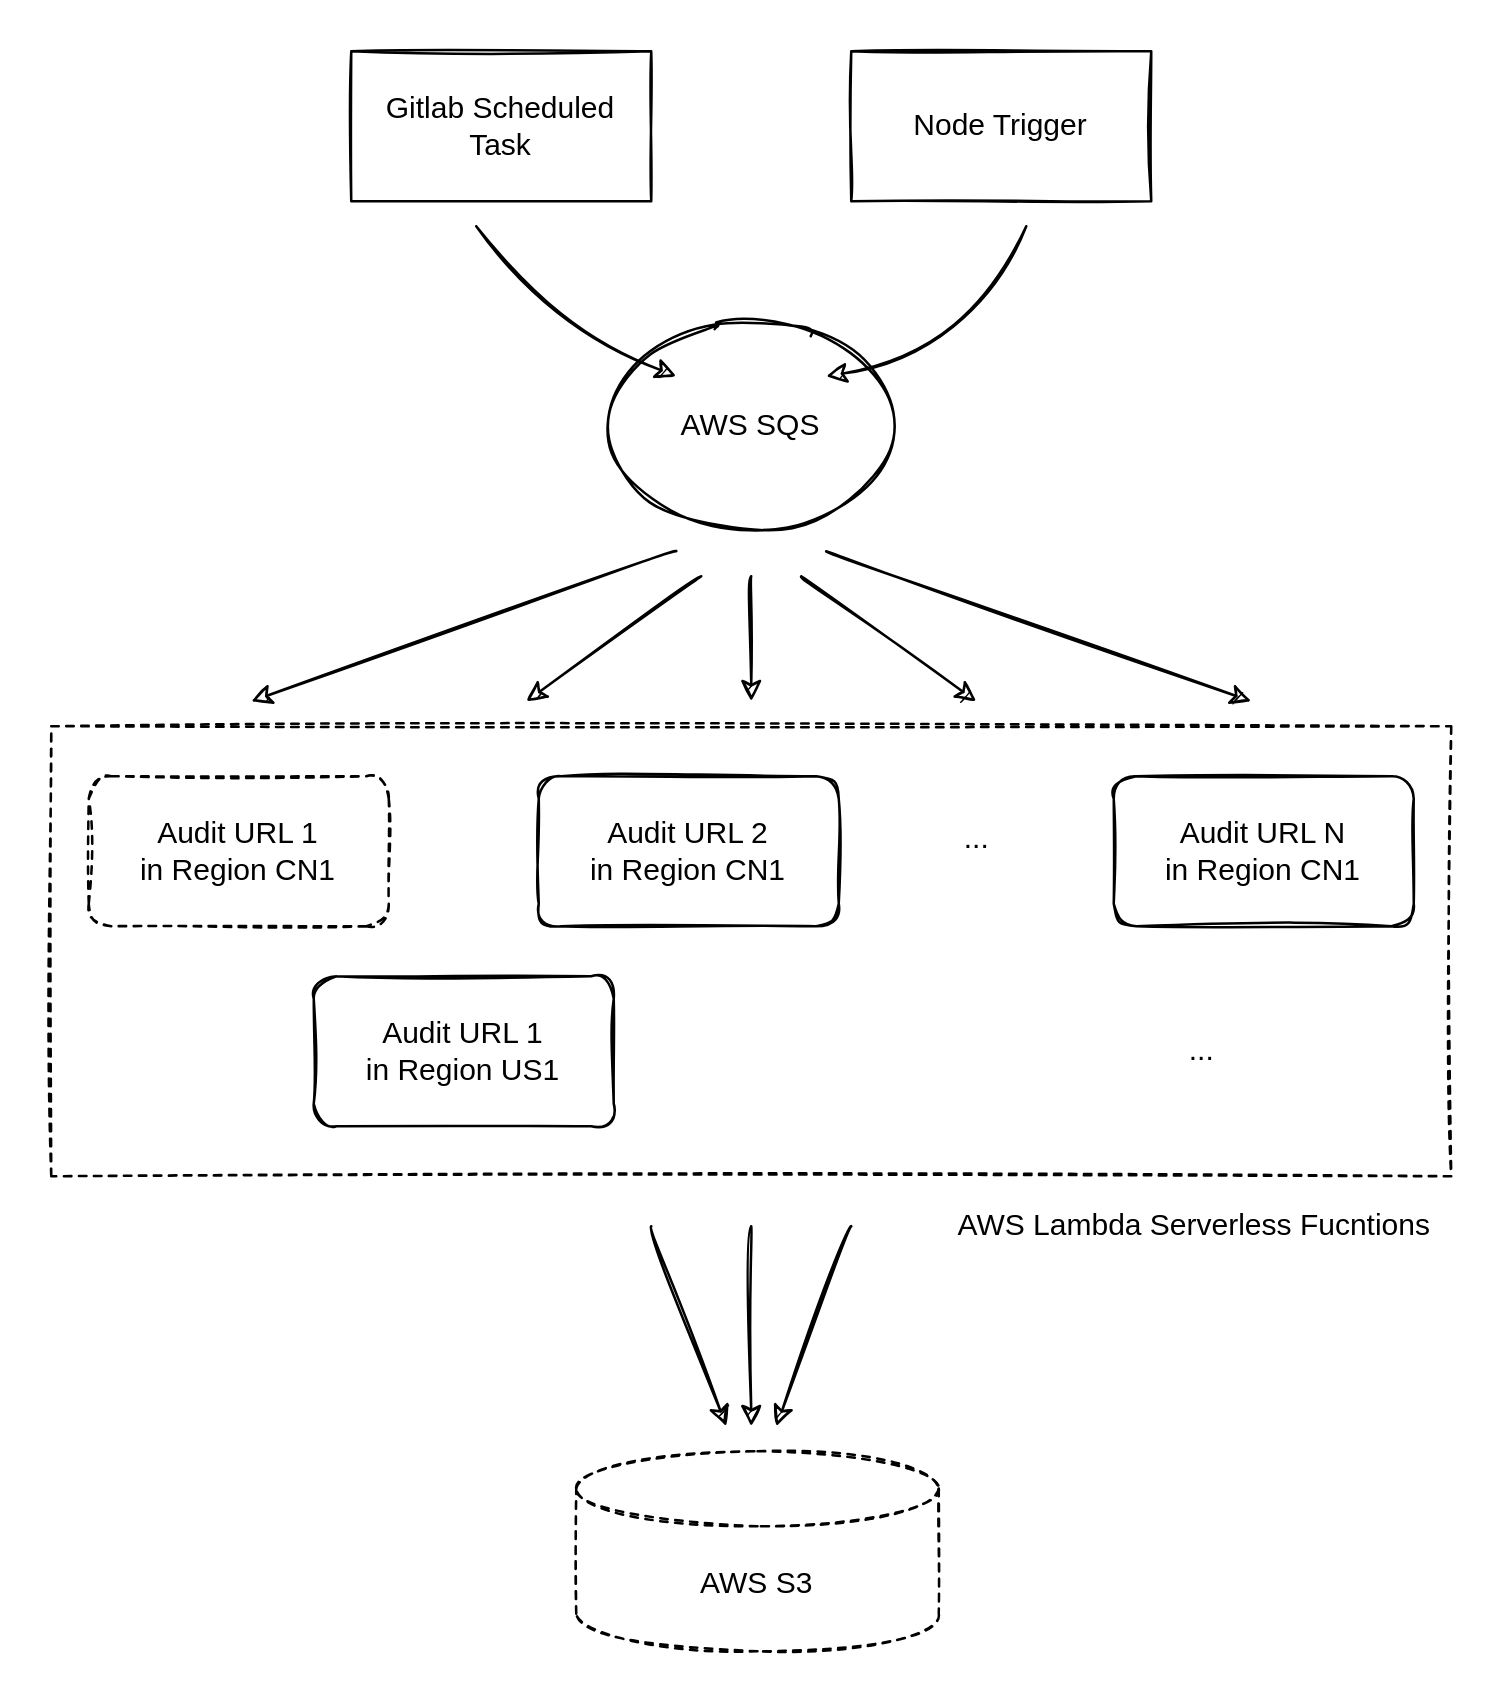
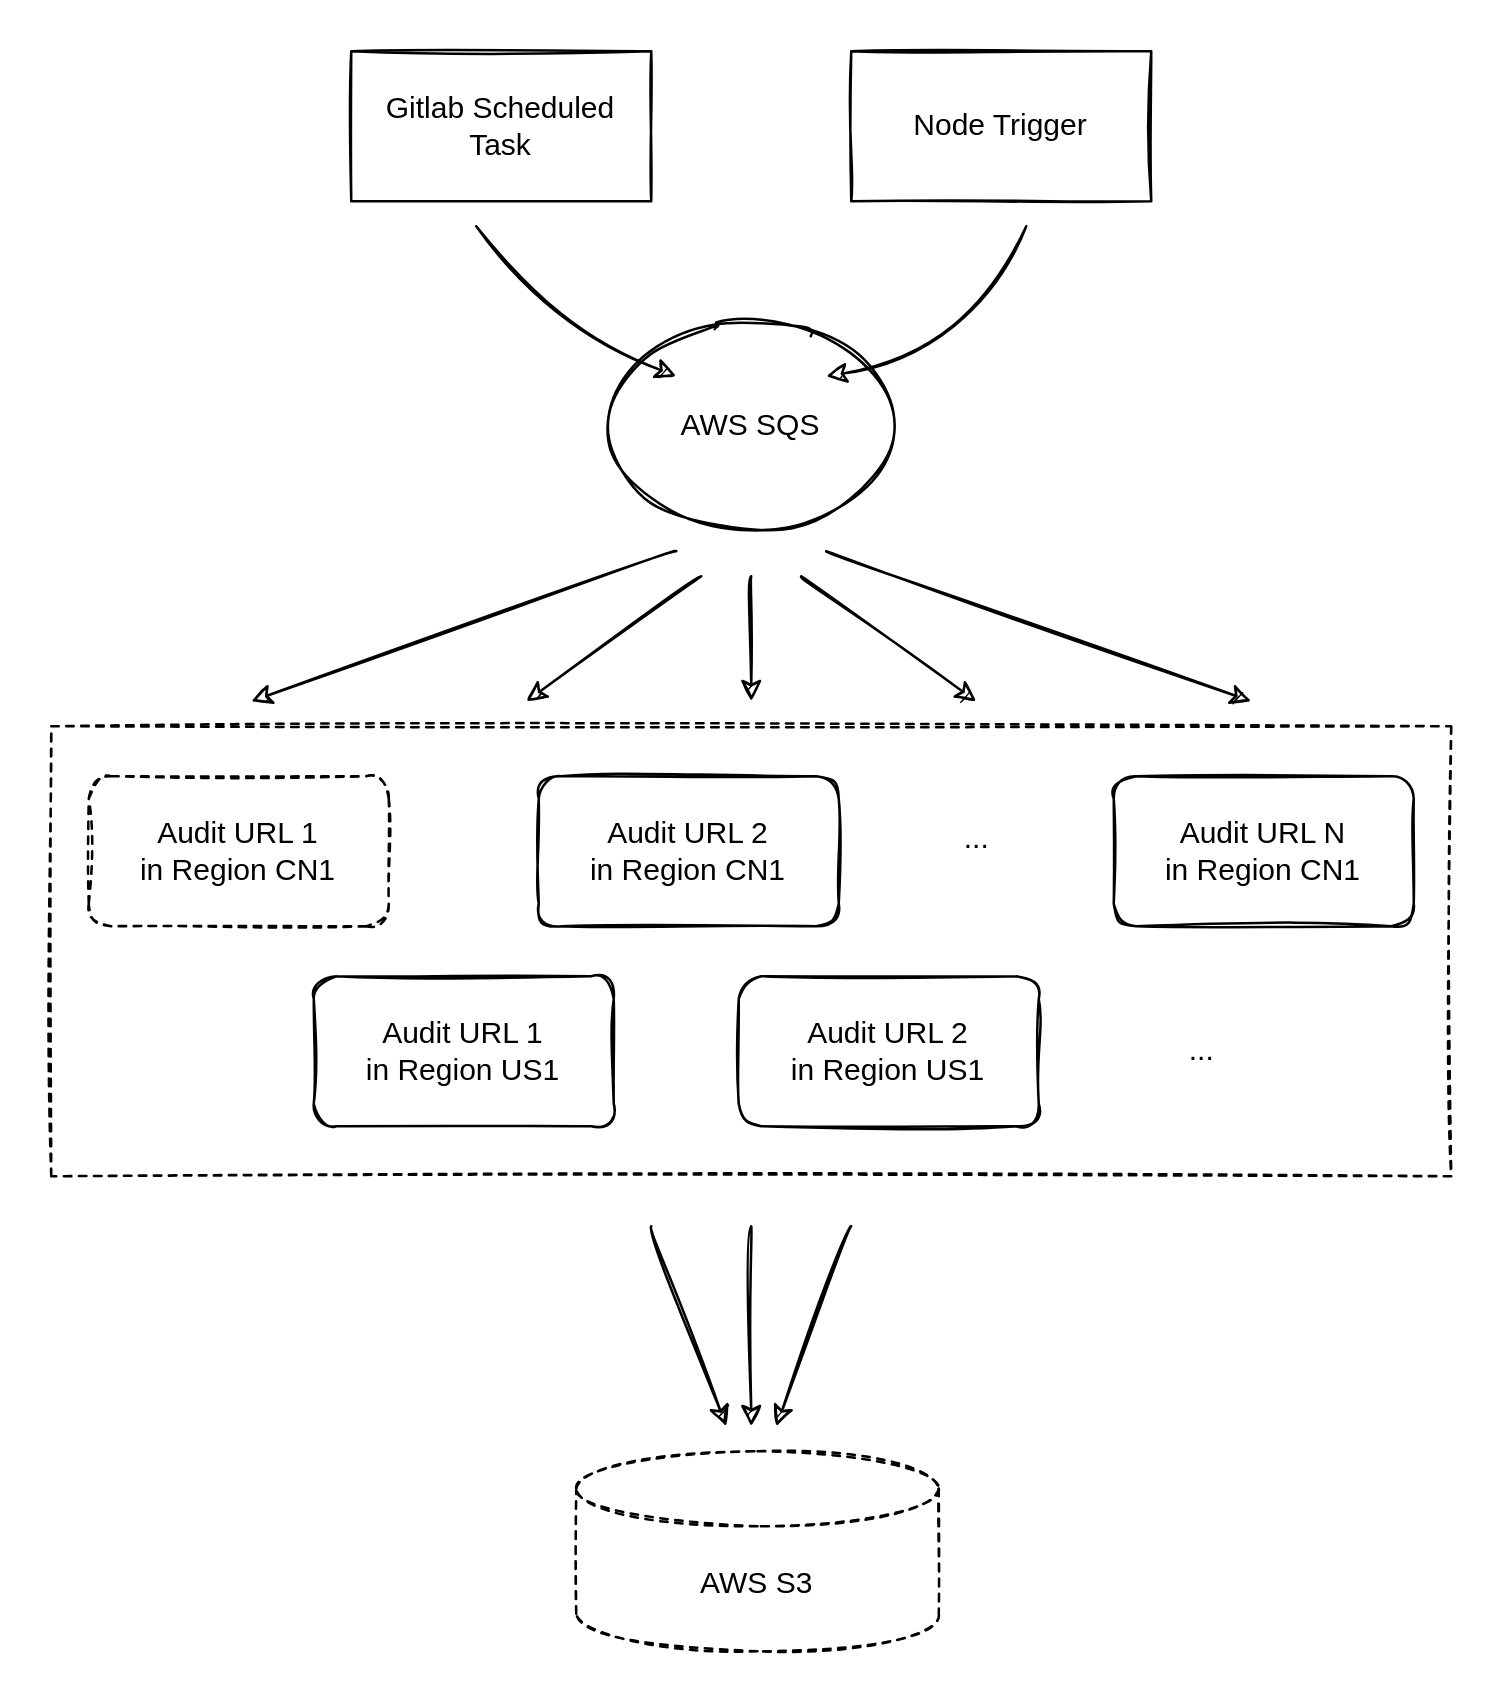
+ <mxCell id="12" value="Audit URL 2&lt;br&gt;in Region US1" style="rounded=1;whiteSpace=wrap;html=1;sketch=1;" vertex="1" parent="1"><mxGeometry x="295" y="390" width="120" height="60" as="geometry" /></mxCell>
- <mxCell id="20" value="AWS Lambda Serverless Fucntions" style="text;html=1;strokeColor=none;fillColor=none;align=center;verticalAlign=middle;whiteSpace=wrap;rounded=0;dashed=1;sketch=1;" vertex="1" parent="1"><mxGeometry x="375" y="475" width="205" height="30" as="geometry" /></mxCell>
